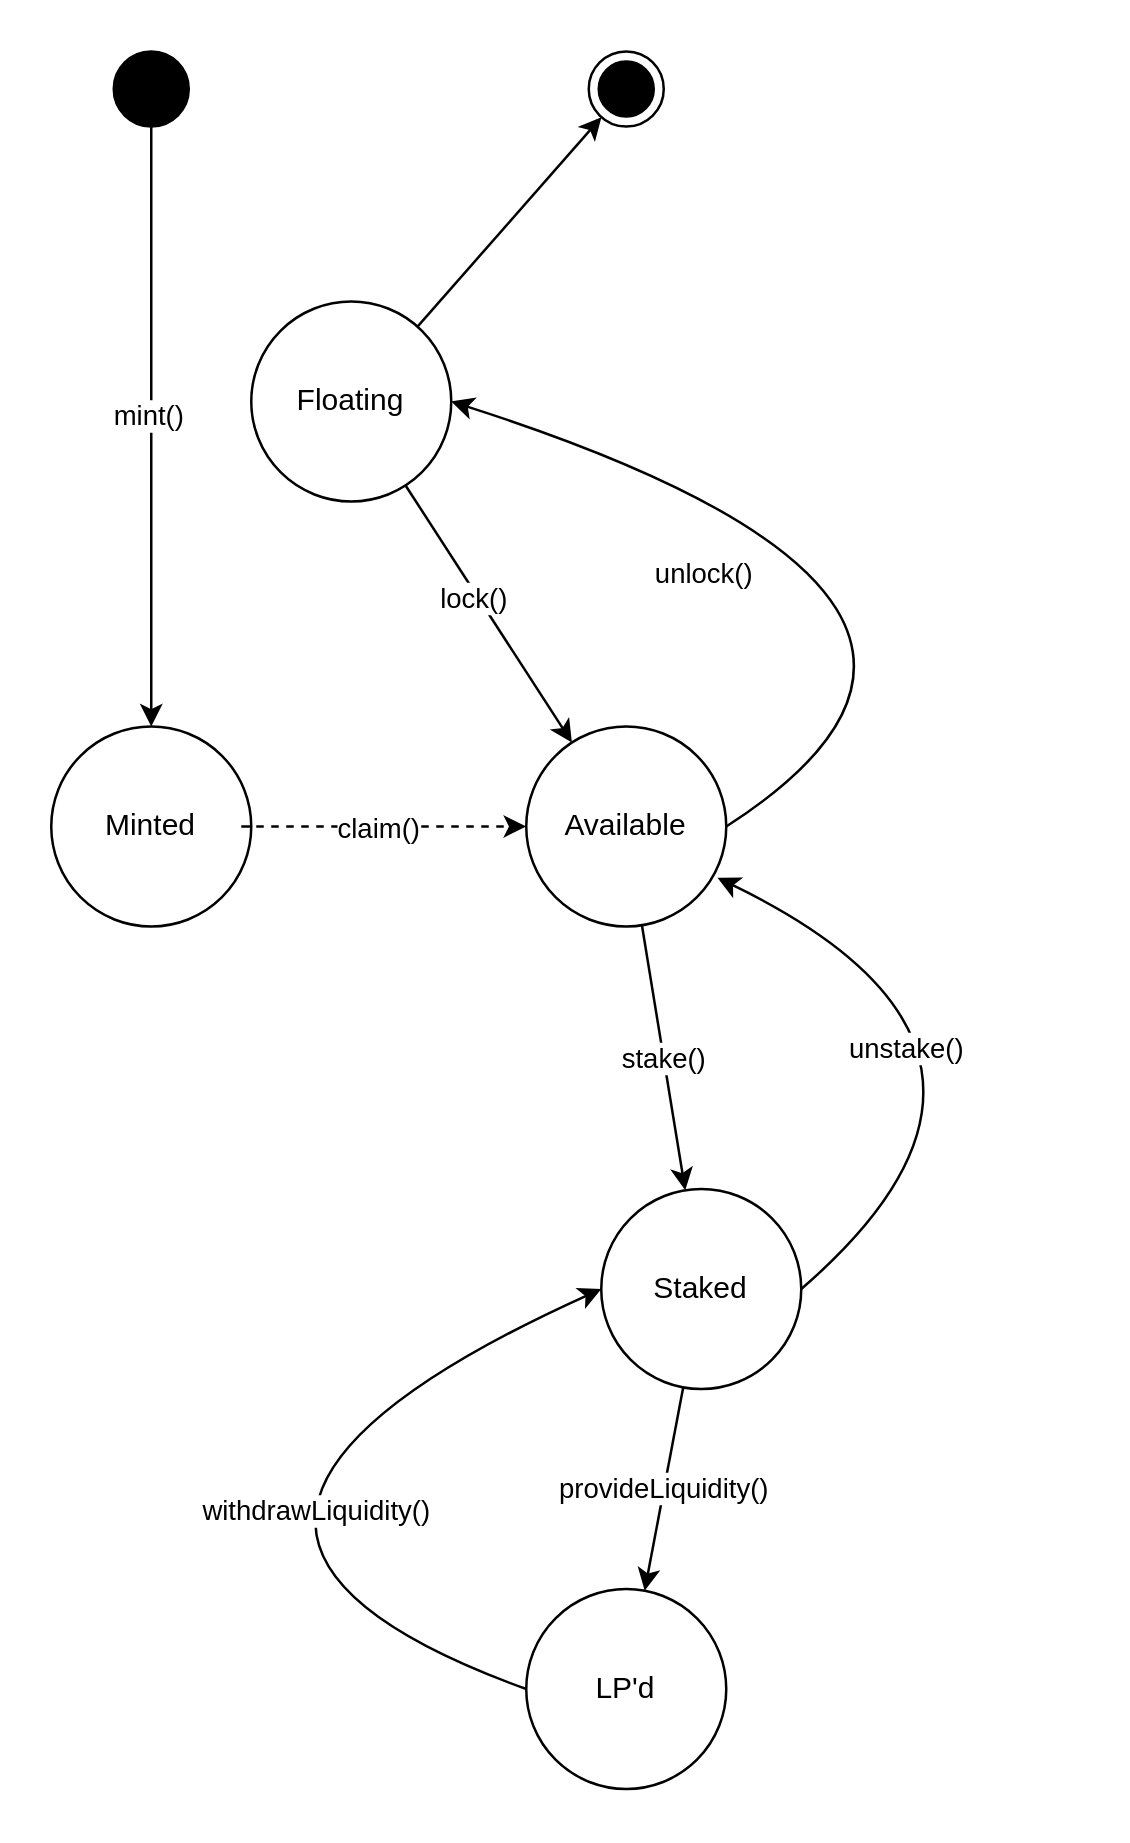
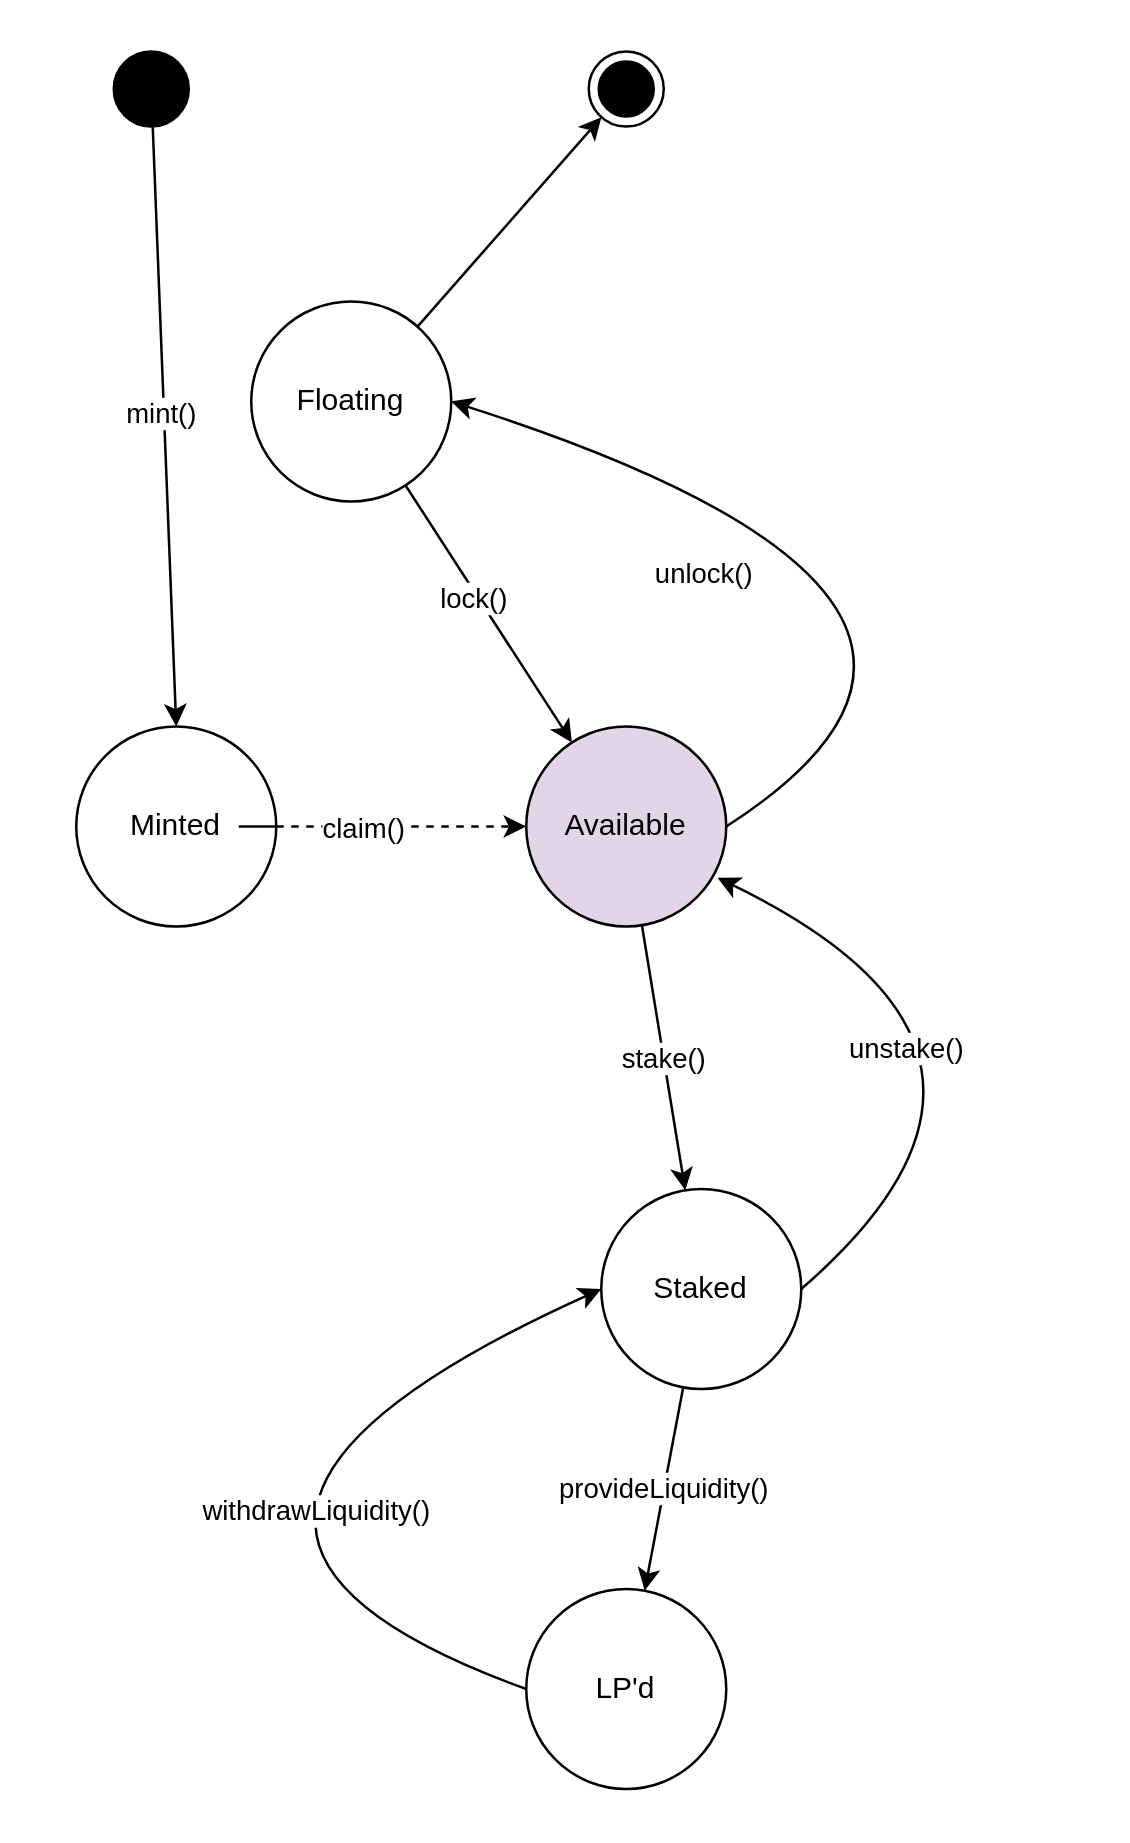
- <mxCell id="21" value="Minted" style="ellipse;whiteSpace=wrap;html=1;aspect=fixed;" vertex="1" parent="1"><mxGeometry x="20" y="290" width="80" height="80" as="geometry" /></mxCell>
+ <mxCell id="21" value="Minted" style="ellipse;whiteSpace=wrap;html=1;aspect=fixed;" vertex="1" parent="1"><mxGeometry x="30" y="290" width="80" height="80" as="geometry" /></mxCell>
- <mxCell id="3" value="Available" style="ellipse;whiteSpace=wrap;html=1;aspect=fixed;" vertex="1" parent="1"><mxGeometry x="210" y="290" width="80" height="80" as="geometry" /></mxCell>
+ <mxCell id="3" value="Available" style="ellipse;whiteSpace=wrap;html=1;aspect=fixed;fillColor=#e1d5e7;" vertex="1" parent="1"><mxGeometry x="210" y="290" width="80" height="80" as="geometry" /></mxCell>
